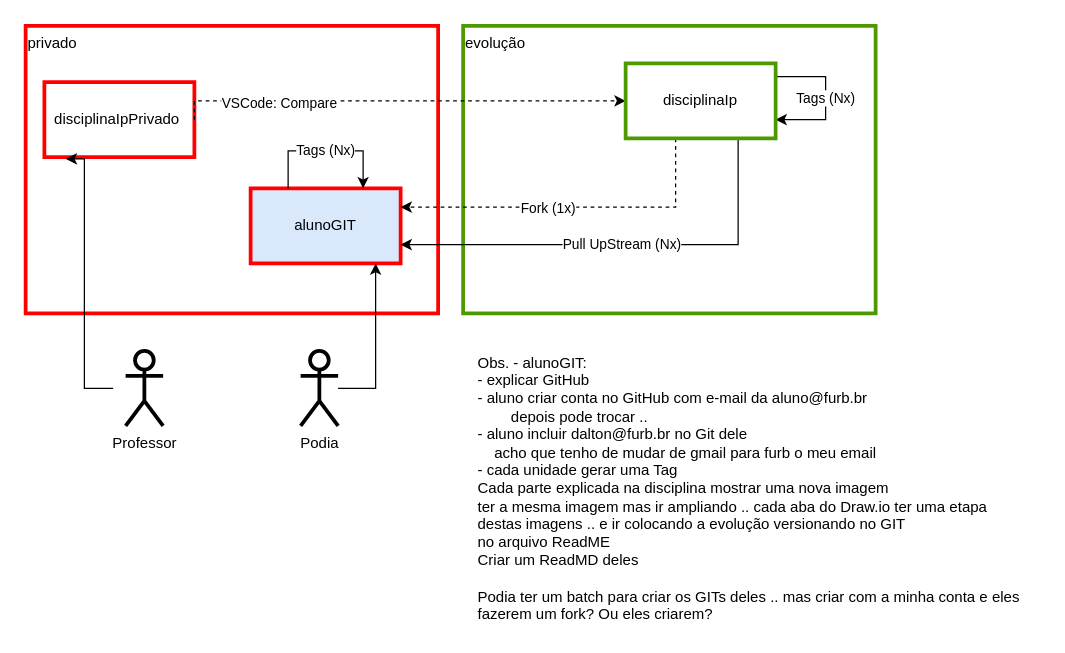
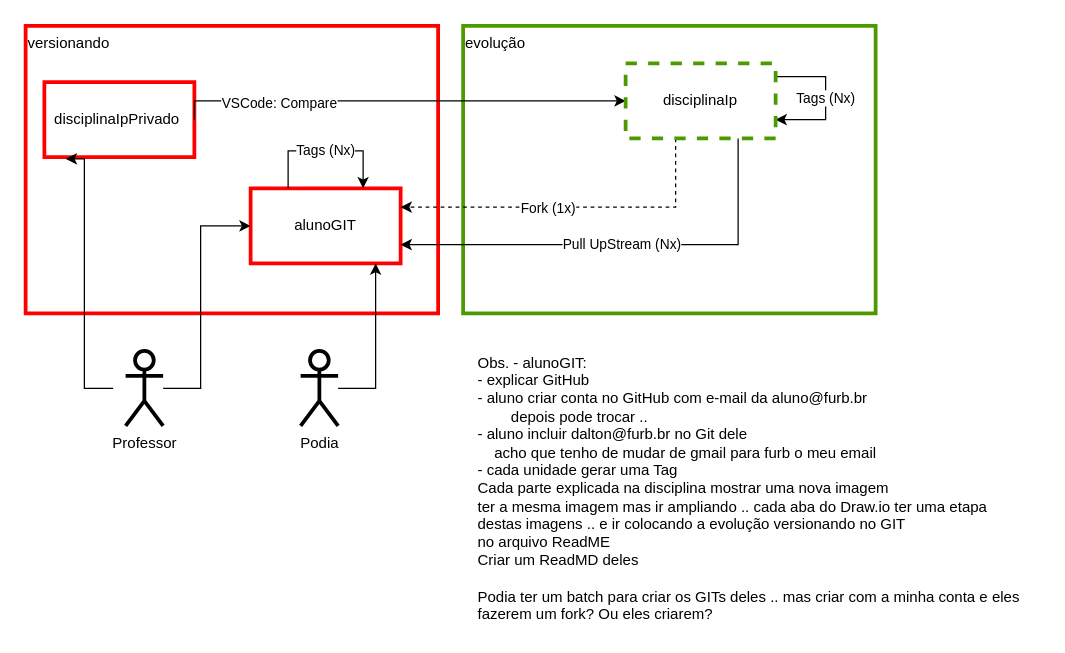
- <mxCell id="4" value="privado" style="whiteSpace=wrap;html=1;strokeColor=#FF0000;strokeWidth=3;align=left;verticalAlign=top;fillColor=none;" vertex="1" parent="1"><mxGeometry x="20" y="20" width="330" height="230" as="geometry" /></mxCell>
+ <mxCell id="4" value="versionando" style="whiteSpace=wrap;html=1;strokeColor=#FF0000;strokeWidth=3;align=left;verticalAlign=top;fillColor=none;" vertex="1" parent="1"><mxGeometry x="20" y="20" width="330" height="230" as="geometry" /></mxCell>
- <mxCell id="6" value="" style="edgeStyle=orthogonalEdgeStyle;rounded=0;orthogonalLoop=1;jettySize=auto;html=1;entryX=0;entryY=0.5;entryDx=0;entryDy=0;exitX=1;exitY=0.5;exitDx=0;exitDy=0;dashed=1;" edge="1" parent="1" source="5" target="18"><mxGeometry relative="1" as="geometry"><Array as="points"><mxPoint x="460" y="80" /><mxPoint x="460" y="80" /></Array></mxGeometry></mxCell>
+ <mxCell id="6" value="" style="edgeStyle=orthogonalEdgeStyle;rounded=0;orthogonalLoop=1;jettySize=auto;html=1;entryX=0;entryY=0.5;entryDx=0;entryDy=0;exitX=1;exitY=0.5;exitDx=0;exitDy=0;dashed=0;" edge="1" parent="1" source="5" target="18"><mxGeometry relative="1" as="geometry"><Array as="points"><mxPoint x="460" y="80" /><mxPoint x="460" y="80" /></Array></mxGeometry></mxCell>
- <mxCell id="18" value="disciplinaIp" style="whiteSpace=wrap;html=1;strokeColor=#4D9900;strokeWidth=3;align=center;verticalAlign=middle;fillColor=none;" vertex="1" parent="1"><mxGeometry x="500" y="50" width="120" height="60" as="geometry" /></mxCell>
+ <mxCell id="18" value="disciplinaIp" style="whiteSpace=wrap;html=1;strokeColor=#4D9900;strokeWidth=3;align=center;verticalAlign=middle;fillColor=none;dashed=1;" vertex="1" parent="1"><mxGeometry x="500" y="50" width="120" height="60" as="geometry" /></mxCell>
- <mxCell id="8" value="alunoGIT" style="whiteSpace=wrap;html=1;strokeColor=#FF0000;strokeWidth=3;fillColor=#dae8fc;" vertex="1" parent="1"><mxGeometry x="200" y="150" width="120" height="60" as="geometry" /></mxCell>
+ <mxCell id="8" value="alunoGIT" style="whiteSpace=wrap;html=1;strokeColor=#FF0000;strokeWidth=3;" vertex="1" parent="1"><mxGeometry x="200" y="150" width="120" height="60" as="geometry" /></mxCell>
+ <mxCell id="10" style="edgeStyle=orthogonalEdgeStyle;rounded=0;orthogonalLoop=1;jettySize=auto;html=1;entryX=0;entryY=0.5;entryDx=0;entryDy=0;" edge="1" parent="1" source="11" target="8"><mxGeometry relative="1" as="geometry"><mxPoint x="150" y="320" as="sourcePoint" /><Array as="points"><mxPoint x="160" y="310" /><mxPoint x="160" y="180" /></Array></mxGeometry></mxCell>
